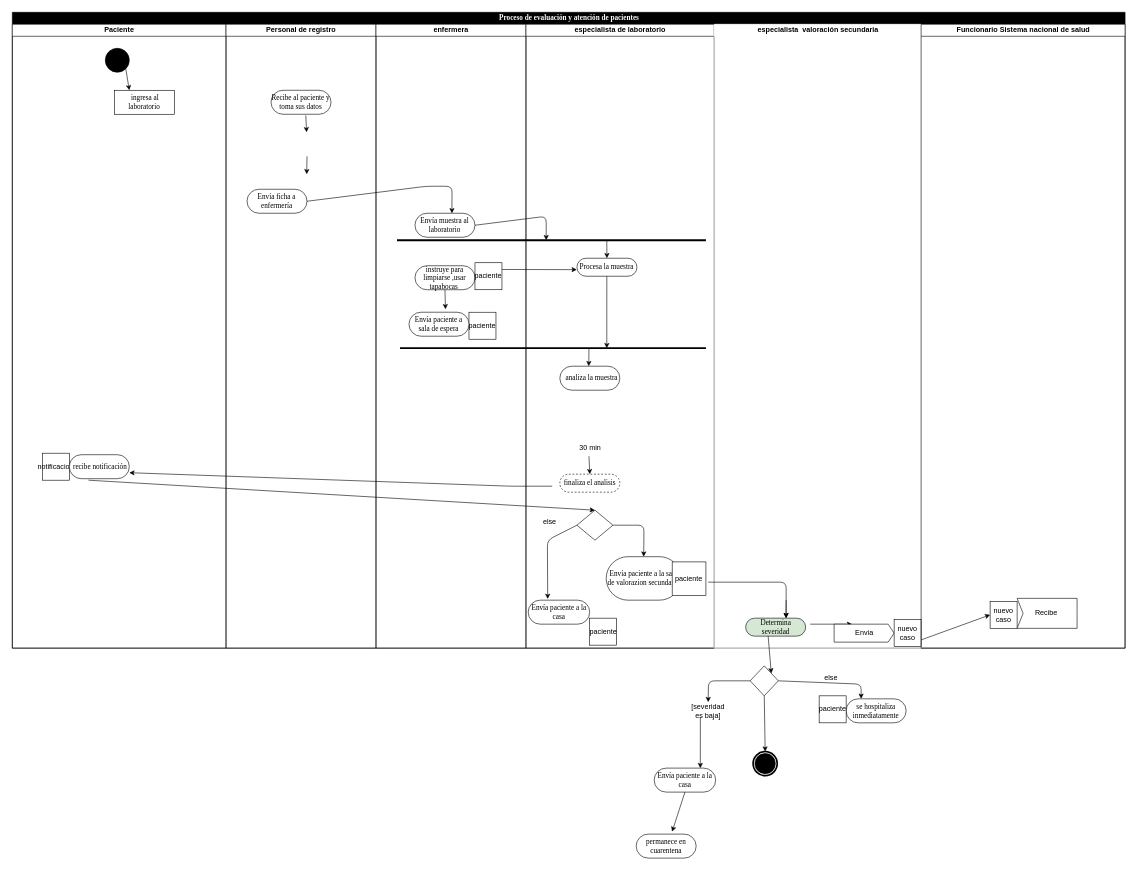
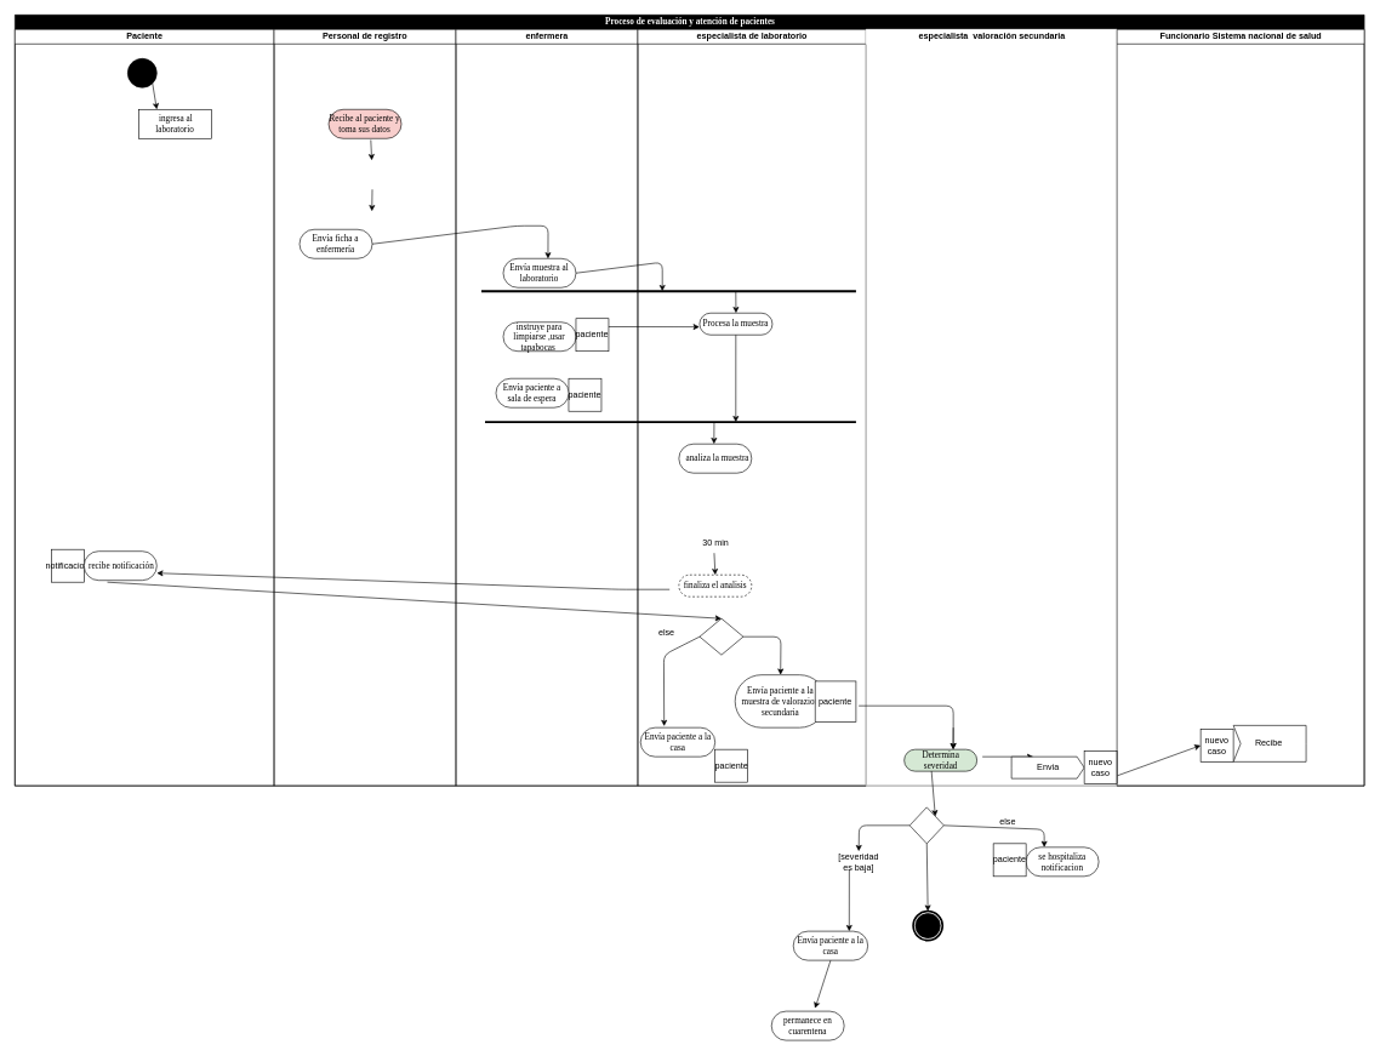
- <mxCell id="10" value="Recibe al paciente y toma sus datos" style="rounded=1;whiteSpace=wrap;html=1;shadow=0;comic=0;labelBackgroundColor=none;strokeWidth=1;fontFamily=Verdana;fontSize=12;align=center;arcSize=50;" parent="9" vertex="1"><mxGeometry x="75" y="110" width="100" height="40" as="geometry" /></mxCell>
+ <mxCell id="10" value="Recibe al paciente y toma sus datos" style="rounded=1;whiteSpace=wrap;html=1;shadow=0;comic=0;labelBackgroundColor=none;strokeWidth=1;fontFamily=Verdana;fontSize=12;align=center;arcSize=50;fillColor=#f8cecc;" parent="9" vertex="1"><mxGeometry x="75" y="110" width="100" height="40" as="geometry" /></mxCell>
- <mxCell id="18" value="" style="endArrow=classic;html=1;strokeWidth=1;entryX=0.608;entryY=-0.125;entryDx=0;entryDy=0;exitX=0.5;exitY=1;exitDx=0;exitDy=0;entryPerimeter=0;" parent="14" source="15" target="20" edge="1"><mxGeometry width="50" height="50" relative="1" as="geometry"><mxPoint x="190" y="410" as="sourcePoint" /><mxPoint x="500" y="420" as="targetPoint" /><Array as="points" /></mxGeometry></mxCell>
- <mxCell id="30" value="Envía paciente a la sala de valorazion secundaria" style="rounded=1;whiteSpace=wrap;html=1;shadow=0;comic=0;labelBackgroundColor=none;strokeWidth=1;fontFamily=Verdana;fontSize=12;align=center;arcSize=50;" vertex="1" parent="22"><mxGeometry x="133.75" y="887.5" width="125" height="72.5" as="geometry" /></mxCell>
+ <mxCell id="30" value="Envía paciente a la muestra de valorazion secundaria" style="rounded=1;whiteSpace=wrap;html=1;shadow=0;comic=0;labelBackgroundColor=none;strokeWidth=1;fontFamily=Verdana;fontSize=12;align=center;arcSize=50;" vertex="1" parent="22"><mxGeometry x="133.75" y="887.5" width="125" height="72.5" as="geometry" /></mxCell>
- <mxCell id="64" value="se hospitaliza inmediatamente" style="rounded=1;whiteSpace=wrap;html=1;shadow=0;comic=0;labelBackgroundColor=none;strokeWidth=1;fontFamily=Verdana;fontSize=12;align=center;arcSize=50;" parent="1" vertex="1"><mxGeometry x="1410" y="1164.5" width="100" height="40" as="geometry" /></mxCell>
+ <mxCell id="64" value="se hospitaliza notificacion" style="rounded=1;whiteSpace=wrap;html=1;shadow=0;comic=0;labelBackgroundColor=none;strokeWidth=1;fontFamily=Verdana;fontSize=12;align=center;arcSize=50;" parent="1" vertex="1"><mxGeometry x="1410" y="1164.5" width="100" height="40" as="geometry" /></mxCell>
